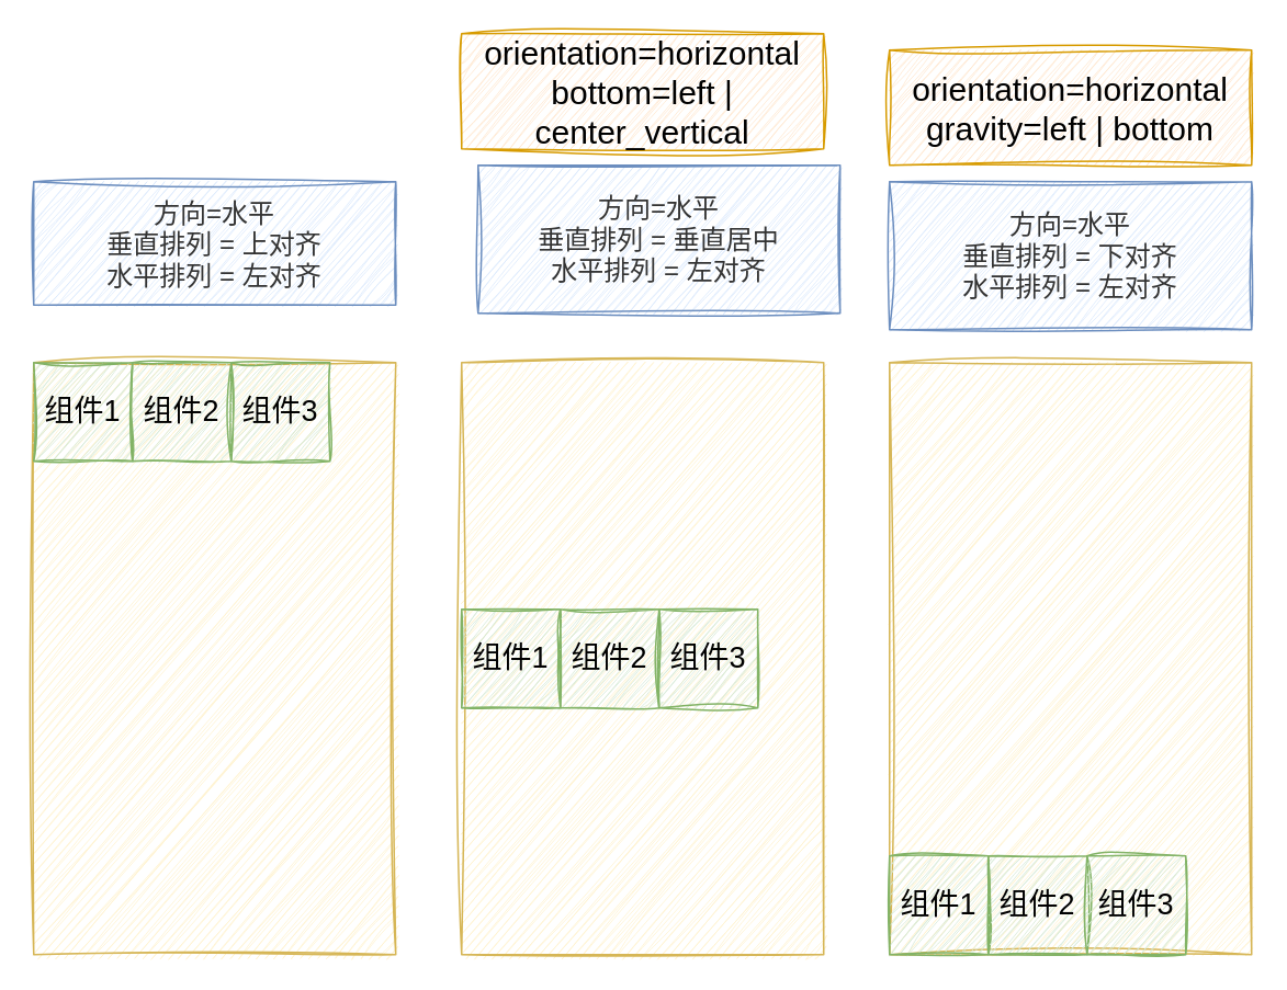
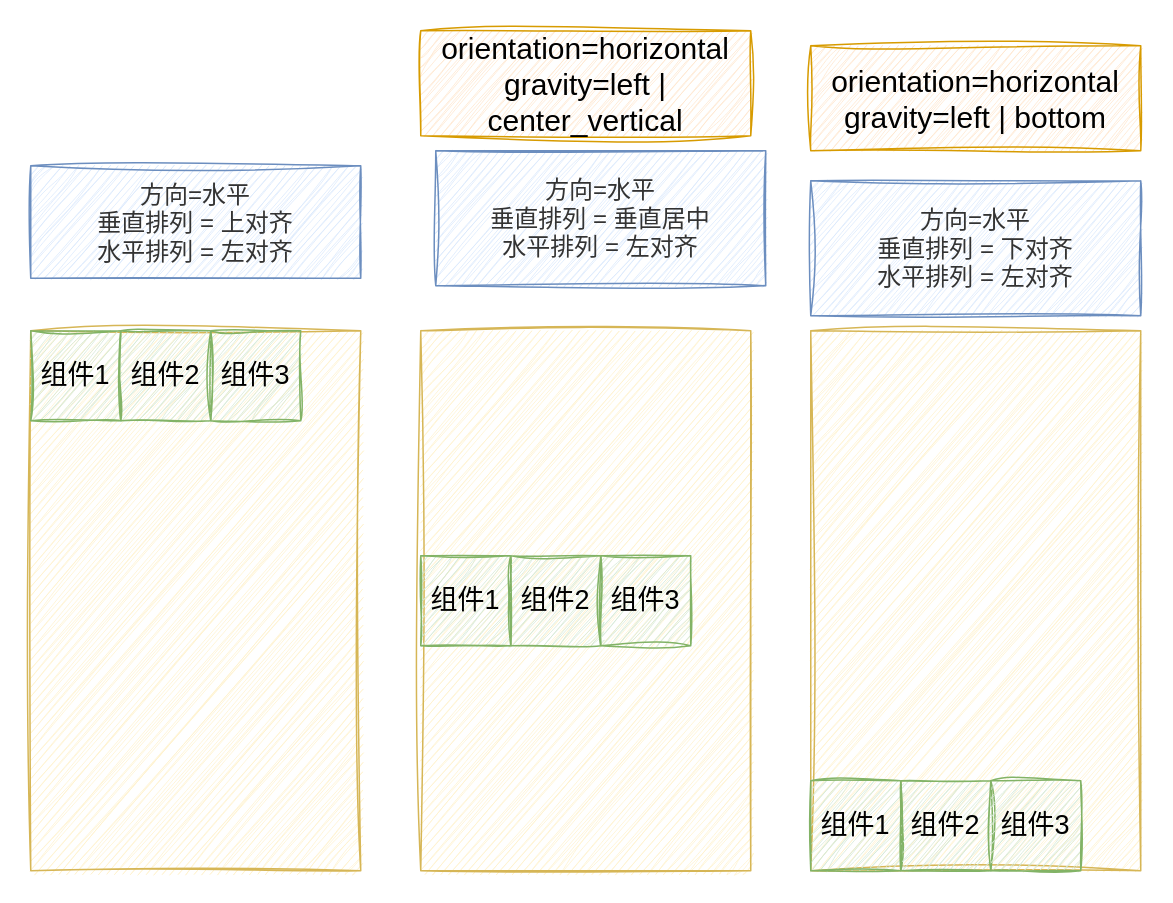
- <mxCell id="9" value="orientation=horizontal&lt;div&gt;bottom=left | center_vertical&lt;/div&gt;" style="text;html=1;align=center;verticalAlign=middle;whiteSpace=wrap;rounded=0;fontSize=20;fillColor=#ffe6cc;strokeColor=#d79b00;sketch=1;curveFitting=1;jiggle=2;" vertex="1" parent="1"><mxGeometry x="280" y="20" width="220" height="70" as="geometry" /></mxCell>
+ <mxCell id="9" value="orientation=horizontal&lt;div&gt;gravity=left | center_vertical&lt;/div&gt;" style="text;html=1;align=center;verticalAlign=middle;whiteSpace=wrap;rounded=0;fontSize=20;fillColor=#ffe6cc;strokeColor=#d79b00;sketch=1;curveFitting=1;jiggle=2;" vertex="1" parent="1"><mxGeometry x="280" y="20" width="220" height="70" as="geometry" /></mxCell>
- <mxCell id="16" value="&lt;font style=&quot;font-size: 16px;&quot;&gt;方向=水平&lt;/font&gt;&lt;div&gt;&lt;font style=&quot;font-size: 16px;&quot;&gt;垂直排列 = 下对齐&lt;/font&gt;&lt;div&gt;&lt;font style=&quot;font-size: 16px;&quot;&gt;水平排列 = 左对齐&lt;/font&gt;&lt;/div&gt;&lt;/div&gt;" style="text;html=1;align=center;verticalAlign=middle;whiteSpace=wrap;rounded=0;fillColor=#dae8fc;strokeColor=#6c8ebf;fontColor=#333333;sketch=1;curveFitting=1;jiggle=2;" vertex="1" parent="1"><mxGeometry x="540" y="110" width="220" height="90" as="geometry" /></mxCell>
+ <mxCell id="16" value="&lt;font style=&quot;font-size: 16px;&quot;&gt;方向=水平&lt;/font&gt;&lt;div&gt;&lt;font style=&quot;font-size: 16px;&quot;&gt;垂直排列 = 下对齐&lt;/font&gt;&lt;div&gt;&lt;font style=&quot;font-size: 16px;&quot;&gt;水平排列 = 左对齐&lt;/font&gt;&lt;/div&gt;&lt;/div&gt;" style="text;html=1;align=center;verticalAlign=middle;whiteSpace=wrap;rounded=0;fillColor=#dae8fc;strokeColor=#6c8ebf;fontColor=#333333;sketch=1;curveFitting=1;jiggle=2;" vertex="1" parent="1"><mxGeometry x="540" y="120" width="220" height="90" as="geometry" /></mxCell>
